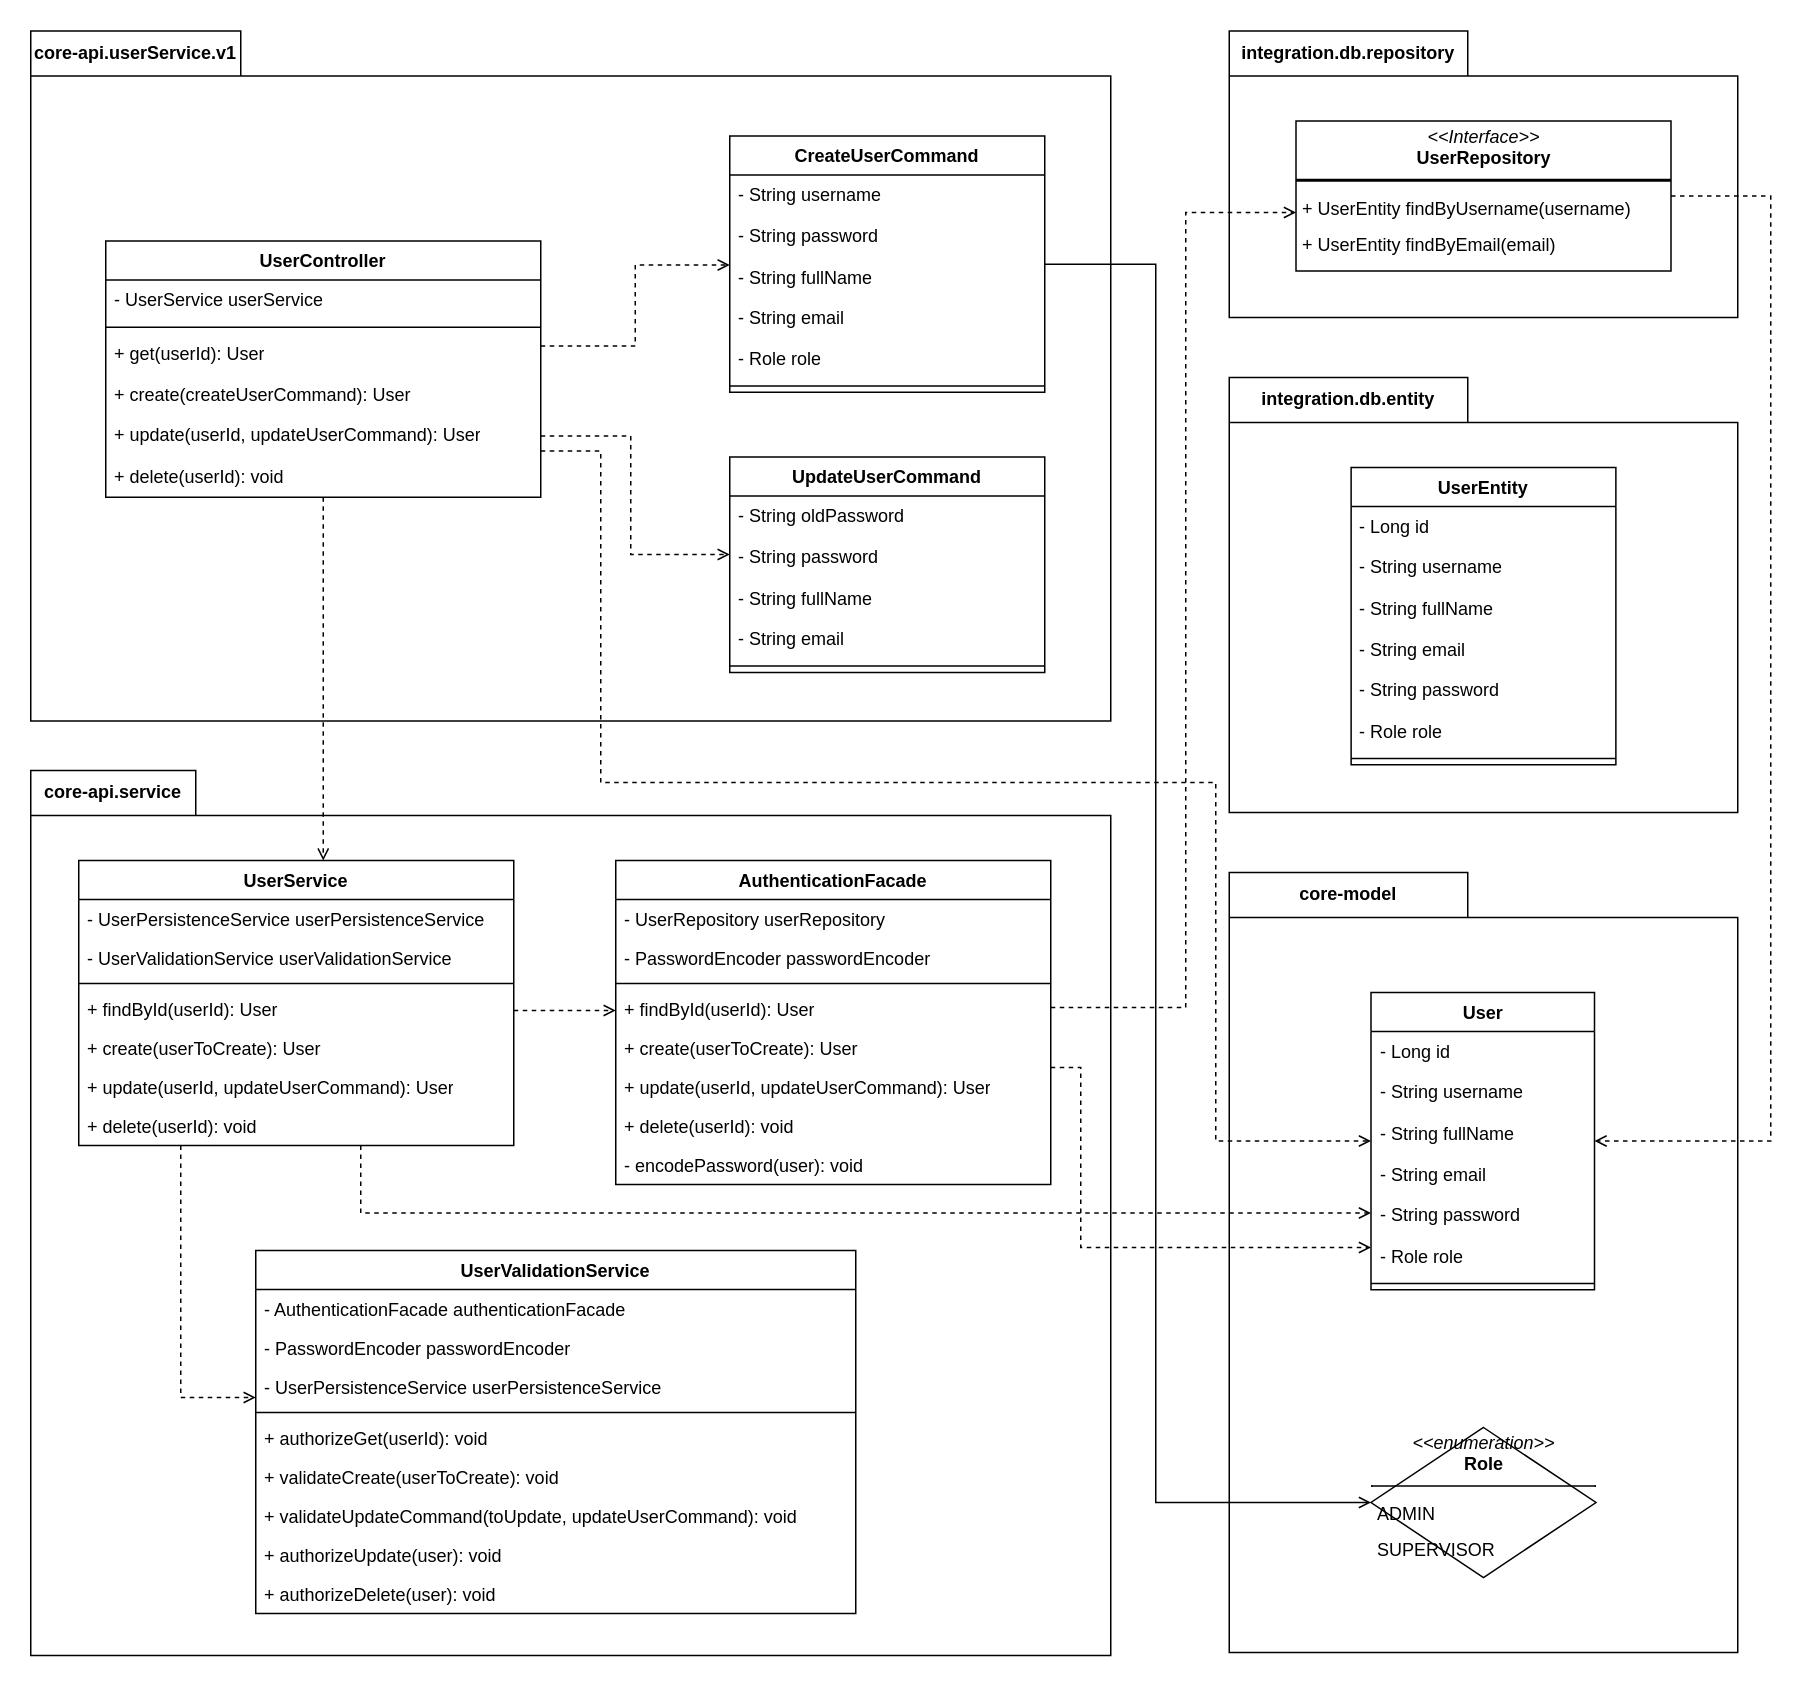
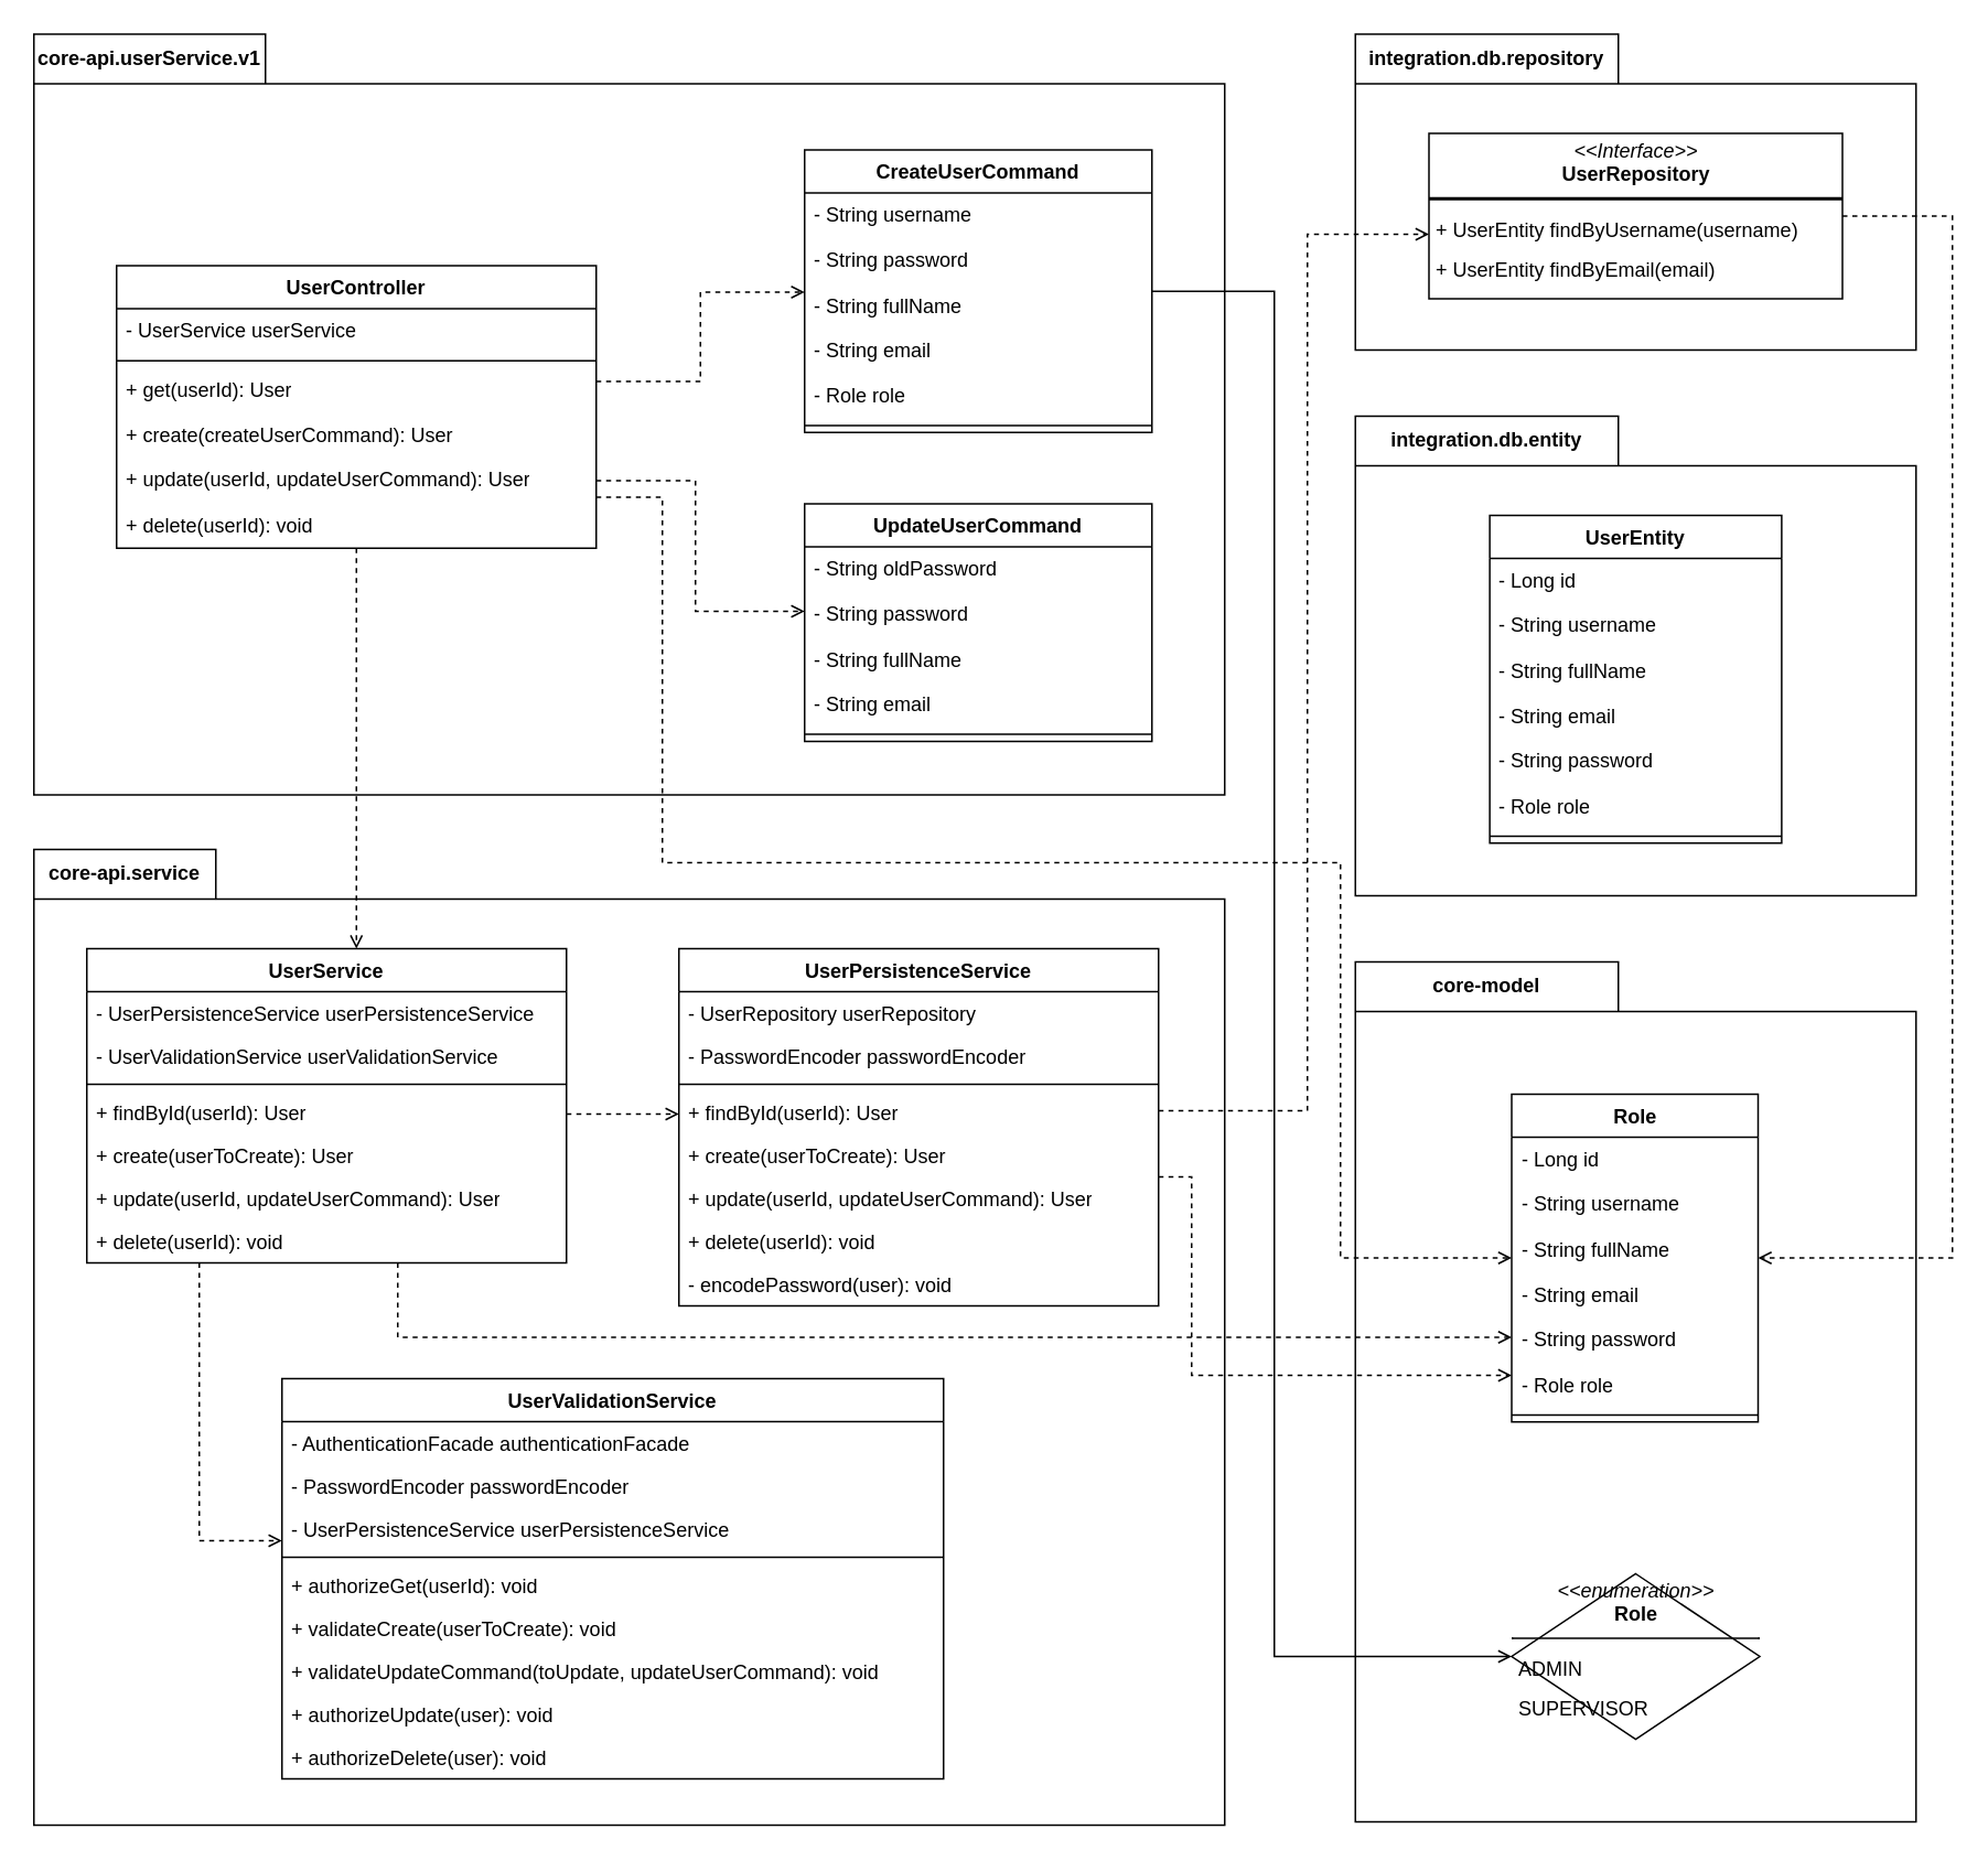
- <mxCell id="39" value="AuthenticationFacade" style="swimlane;fontStyle=1;align=center;verticalAlign=top;childLayout=stackLayout;horizontal=1;startSize=26;horizontalStack=0;resizeParent=1;resizeParentMax=0;resizeLast=0;collapsible=1;marginBottom=0;whiteSpace=wrap;html=1;" parent="1" vertex="1"><mxGeometry x="410" y="573" width="290" height="216" as="geometry" /></mxCell>
+ <mxCell id="39" value="UserPersistenceService" style="swimlane;fontStyle=1;align=center;verticalAlign=top;childLayout=stackLayout;horizontal=1;startSize=26;horizontalStack=0;resizeParent=1;resizeParentMax=0;resizeLast=0;collapsible=1;marginBottom=0;whiteSpace=wrap;html=1;" parent="1" vertex="1"><mxGeometry x="410" y="573" width="290" height="216" as="geometry" /></mxCell>
- <mxCell id="78" value="User" style="swimlane;fontStyle=1;align=center;verticalAlign=top;childLayout=stackLayout;horizontal=1;startSize=26;horizontalStack=0;resizeParent=1;resizeParentMax=0;resizeLast=0;collapsible=1;marginBottom=0;whiteSpace=wrap;html=1;" parent="74" vertex="1"><mxGeometry x="94.5" y="80" width="149" height="198.2" as="geometry" /></mxCell>
+ <mxCell id="78" value="Role" style="swimlane;fontStyle=1;align=center;verticalAlign=top;childLayout=stackLayout;horizontal=1;startSize=26;horizontalStack=0;resizeParent=1;resizeParentMax=0;resizeLast=0;collapsible=1;marginBottom=0;whiteSpace=wrap;html=1;" parent="74" vertex="1"><mxGeometry x="94.5" y="80" width="149" height="198.2" as="geometry" /></mxCell>
